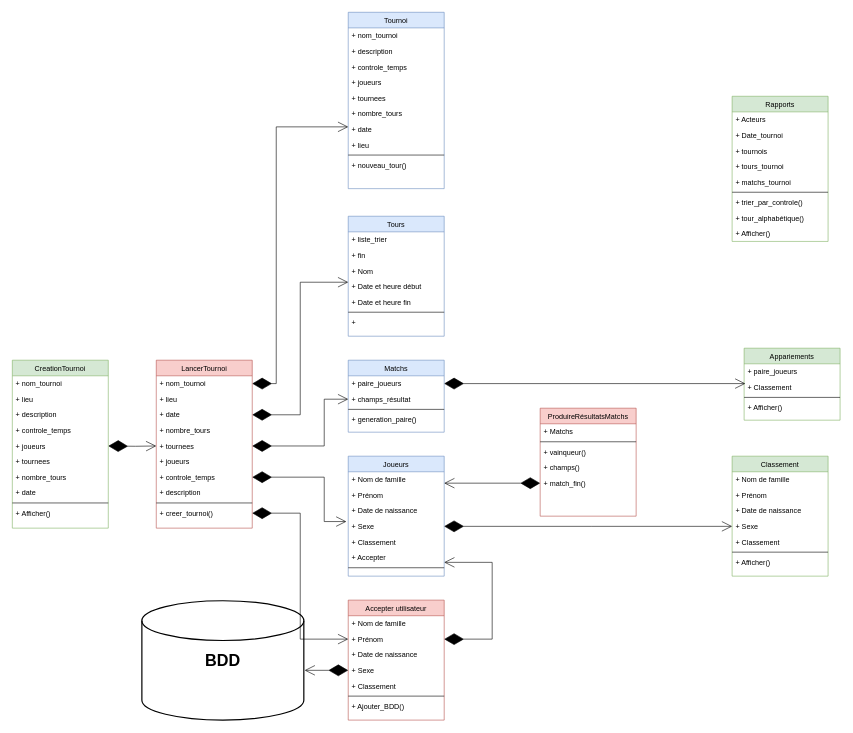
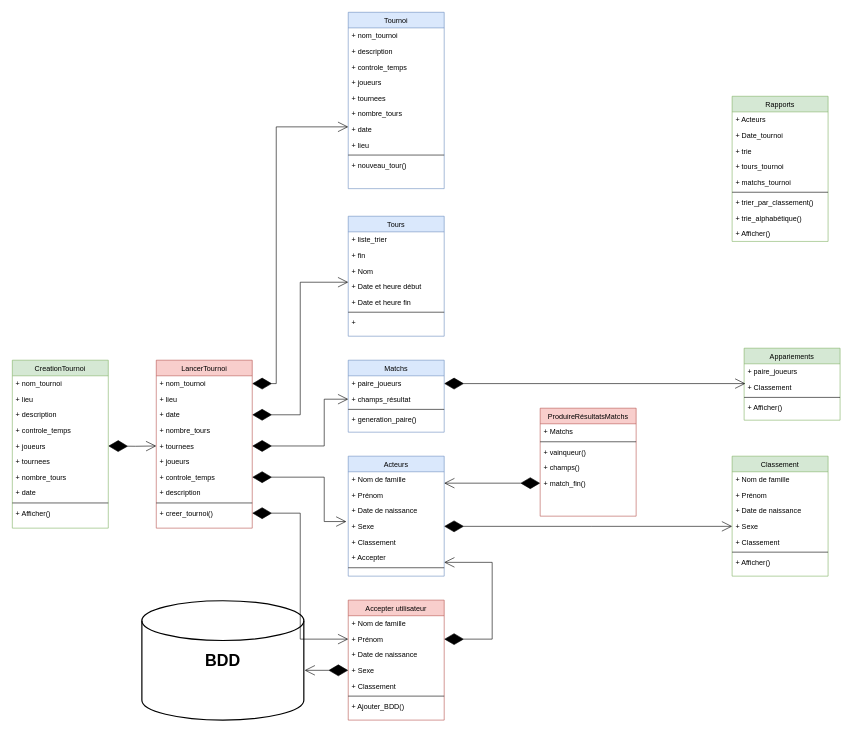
- <mxCell id="45" value="+ tournois" style="text;align=left;verticalAlign=top;spacingLeft=4;spacingRight=4;overflow=hidden;rotatable=0;points=[[0,0.5],[1,0.5]];portConstraint=eastwest;rounded=0;shadow=0;html=0;" vertex="1" parent="42"><mxGeometry y="78" width="160" height="26" as="geometry" /></mxCell>
+ <mxCell id="45" value="+ trie" style="text;align=left;verticalAlign=top;spacingLeft=4;spacingRight=4;overflow=hidden;rotatable=0;points=[[0,0.5],[1,0.5]];portConstraint=eastwest;rounded=0;shadow=0;html=0;" vertex="1" parent="42"><mxGeometry y="78" width="160" height="26" as="geometry" /></mxCell>
- <mxCell id="49" value="+ trier_par_controle()" style="text;align=left;verticalAlign=top;spacingLeft=4;spacingRight=4;overflow=hidden;rotatable=0;points=[[0,0.5],[1,0.5]];portConstraint=eastwest;" vertex="1" parent="42"><mxGeometry y="164" width="160" height="26" as="geometry" /></mxCell>
+ <mxCell id="49" value="+ trier_par_classement()" style="text;align=left;verticalAlign=top;spacingLeft=4;spacingRight=4;overflow=hidden;rotatable=0;points=[[0,0.5],[1,0.5]];portConstraint=eastwest;" vertex="1" parent="42"><mxGeometry y="164" width="160" height="26" as="geometry" /></mxCell>
- <mxCell id="50" value="+ tour_alphabétique()" style="text;align=left;verticalAlign=top;spacingLeft=4;spacingRight=4;overflow=hidden;rotatable=0;points=[[0,0.5],[1,0.5]];portConstraint=eastwest;" vertex="1" parent="42"><mxGeometry y="190" width="160" height="26" as="geometry" /></mxCell>
+ <mxCell id="50" value="+ trie_alphabétique()" style="text;align=left;verticalAlign=top;spacingLeft=4;spacingRight=4;overflow=hidden;rotatable=0;points=[[0,0.5],[1,0.5]];portConstraint=eastwest;" vertex="1" parent="42"><mxGeometry y="190" width="160" height="26" as="geometry" /></mxCell>
- <mxCell id="2" value="Joueurs" style="swimlane;fontStyle=0;align=center;verticalAlign=top;childLayout=stackLayout;horizontal=1;startSize=26;horizontalStack=0;resizeParent=1;resizeLast=0;collapsible=1;marginBottom=0;rounded=0;shadow=0;strokeWidth=1;fillColor=#dae8fc;strokeColor=#6c8ebf;" parent="1" vertex="1"><mxGeometry x="580" y="760" width="160" height="200" as="geometry"><mxRectangle x="550" y="140" width="160" height="26" as="alternateBounds" /></mxGeometry></mxCell>
+ <mxCell id="2" value="Acteurs" style="swimlane;fontStyle=0;align=center;verticalAlign=top;childLayout=stackLayout;horizontal=1;startSize=26;horizontalStack=0;resizeParent=1;resizeLast=0;collapsible=1;marginBottom=0;rounded=0;shadow=0;strokeWidth=1;fillColor=#dae8fc;strokeColor=#6c8ebf;" parent="1" vertex="1"><mxGeometry x="580" y="760" width="160" height="200" as="geometry"><mxRectangle x="550" y="140" width="160" height="26" as="alternateBounds" /></mxGeometry></mxCell>
